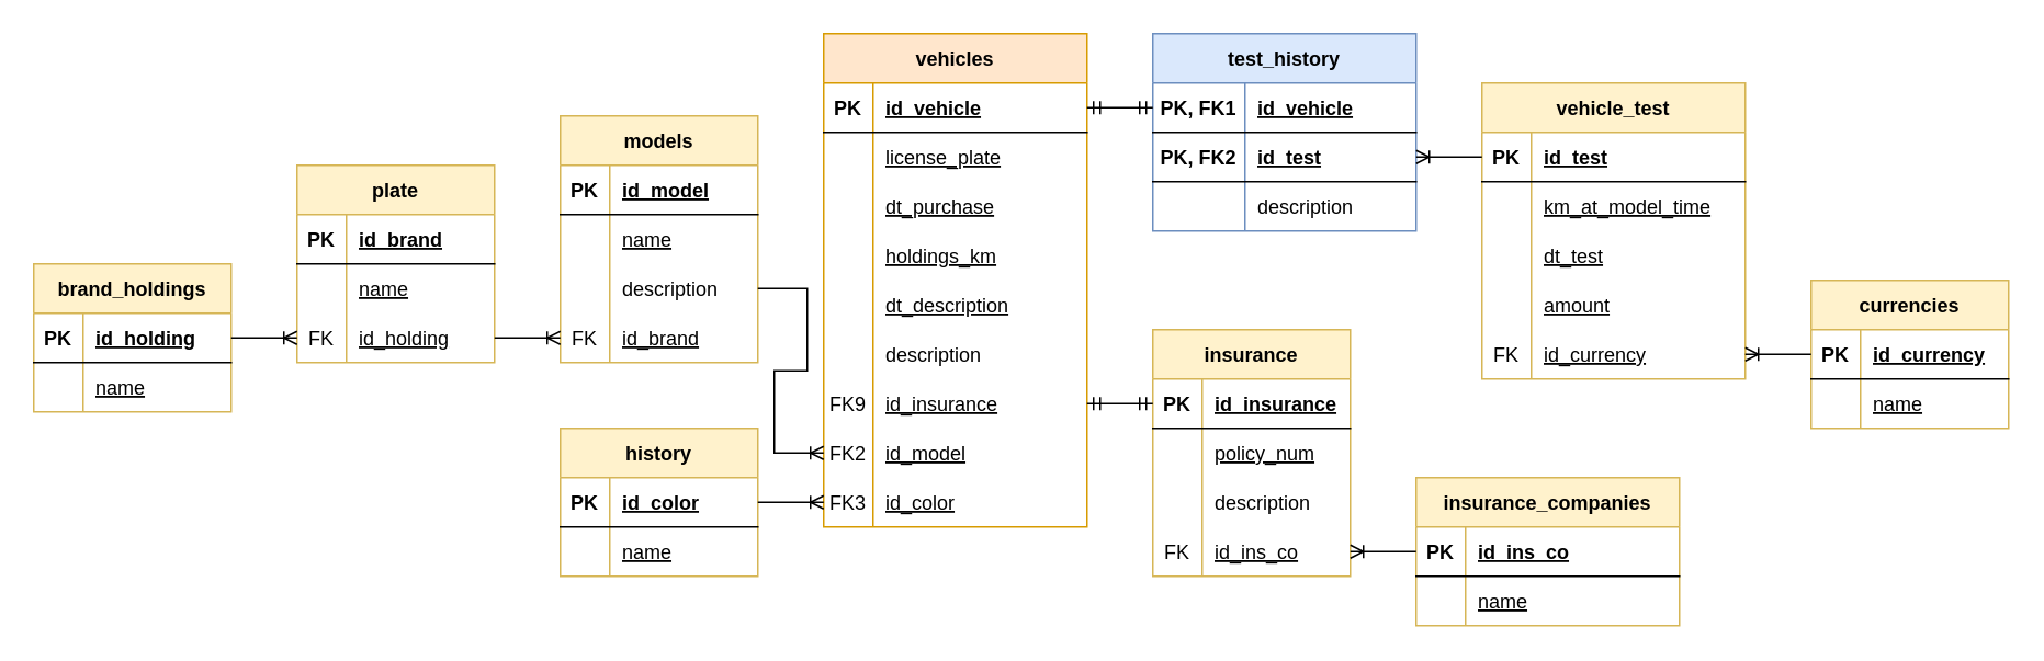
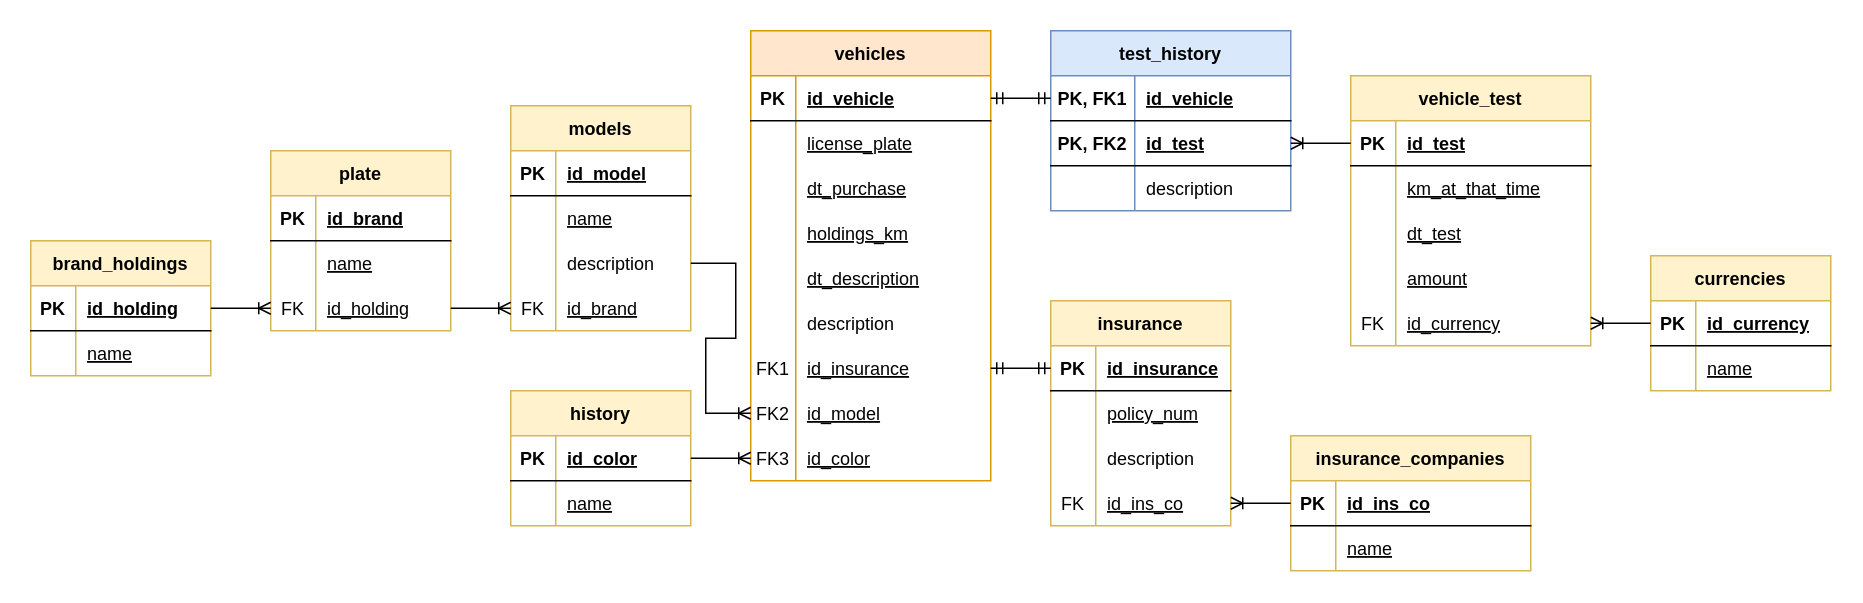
- <mxCell id="49" value="km_at_model_time" style="shape=partialRectangle;connectable=0;fillColor=none;top=0;left=0;bottom=0;right=0;align=left;spacingLeft=6;overflow=hidden;fontStyle=4" vertex="1" parent="47"><mxGeometry x="30" width="130" height="30" as="geometry"><mxRectangle width="130" height="30" as="alternateBounds" /></mxGeometry></mxCell>
+ <mxCell id="49" value="km_at_that_time" style="shape=partialRectangle;connectable=0;fillColor=none;top=0;left=0;bottom=0;right=0;align=left;spacingLeft=6;overflow=hidden;fontStyle=4" vertex="1" parent="47"><mxGeometry x="30" width="130" height="30" as="geometry"><mxRectangle width="130" height="30" as="alternateBounds" /></mxGeometry></mxCell>
- <mxCell id="22" value="FK9" style="shape=partialRectangle;connectable=0;fillColor=none;top=0;left=0;bottom=0;right=0;editable=1;overflow=hidden;" vertex="1" parent="21"><mxGeometry width="30" height="30" as="geometry"><mxRectangle width="30" height="30" as="alternateBounds" /></mxGeometry></mxCell>
+ <mxCell id="22" value="FK1" style="shape=partialRectangle;connectable=0;fillColor=none;top=0;left=0;bottom=0;right=0;editable=1;overflow=hidden;" vertex="1" parent="21"><mxGeometry width="30" height="30" as="geometry"><mxRectangle width="30" height="30" as="alternateBounds" /></mxGeometry></mxCell>
